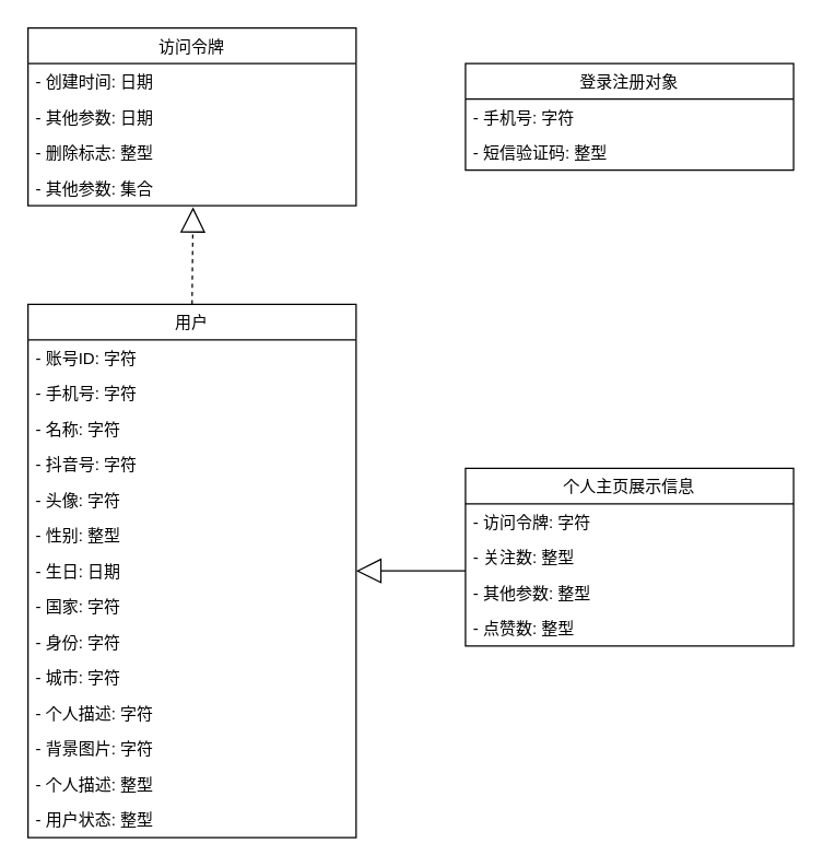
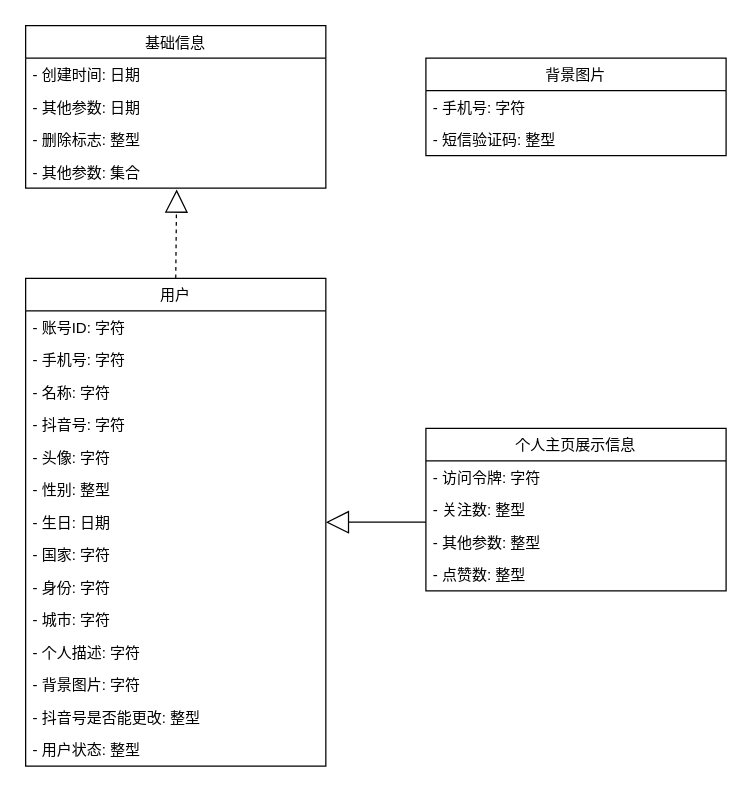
- <mxCell id="2" value="访问令牌" style="swimlane;fontStyle=0;childLayout=stackLayout;horizontal=1;startSize=26;fillColor=none;horizontalStack=0;resizeParent=1;resizeParentMax=0;resizeLast=0;collapsible=1;marginBottom=0;" parent="1" vertex="1"><mxGeometry x="20" y="20" width="240" height="130" as="geometry" /></mxCell>
+ <mxCell id="2" value="基础信息" style="swimlane;fontStyle=0;childLayout=stackLayout;horizontal=1;startSize=26;fillColor=none;horizontalStack=0;resizeParent=1;resizeParentMax=0;resizeLast=0;collapsible=1;marginBottom=0;" parent="1" vertex="1"><mxGeometry x="20" y="20" width="240" height="130" as="geometry" /></mxCell>
- <mxCell id="29" value="登录注册对象" style="swimlane;fontStyle=0;childLayout=stackLayout;horizontal=1;startSize=26;fillColor=none;horizontalStack=0;resizeParent=1;resizeParentMax=0;resizeLast=0;collapsible=1;marginBottom=0;" parent="1" vertex="1"><mxGeometry x="340" y="46" width="240" height="78" as="geometry" /></mxCell>
+ <mxCell id="29" value="背景图片" style="swimlane;fontStyle=0;childLayout=stackLayout;horizontal=1;startSize=26;fillColor=none;horizontalStack=0;resizeParent=1;resizeParentMax=0;resizeLast=0;collapsible=1;marginBottom=0;" parent="1" vertex="1"><mxGeometry x="340" y="46" width="240" height="78" as="geometry" /></mxCell>
- <mxCell id="20" value="- 个人描述: 整型" style="text;strokeColor=none;fillColor=none;align=left;verticalAlign=top;spacingLeft=4;spacingRight=4;overflow=hidden;rotatable=0;points=[[0,0.5],[1,0.5]];portConstraint=eastwest;" parent="7" vertex="1"><mxGeometry y="338" width="240" height="26" as="geometry" /></mxCell>
+ <mxCell id="20" value="- 抖音号是否能更改: 整型" style="text;strokeColor=none;fillColor=none;align=left;verticalAlign=top;spacingLeft=4;spacingRight=4;overflow=hidden;rotatable=0;points=[[0,0.5],[1,0.5]];portConstraint=eastwest;" parent="7" vertex="1"><mxGeometry y="338" width="240" height="26" as="geometry" /></mxCell>
